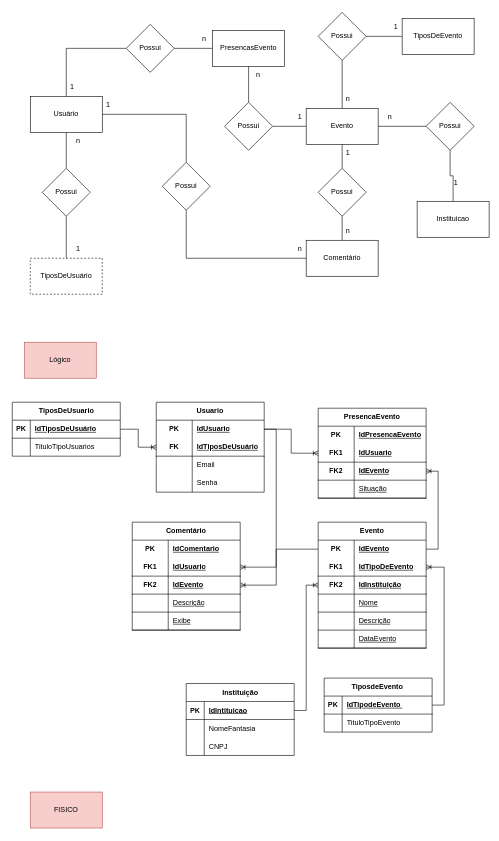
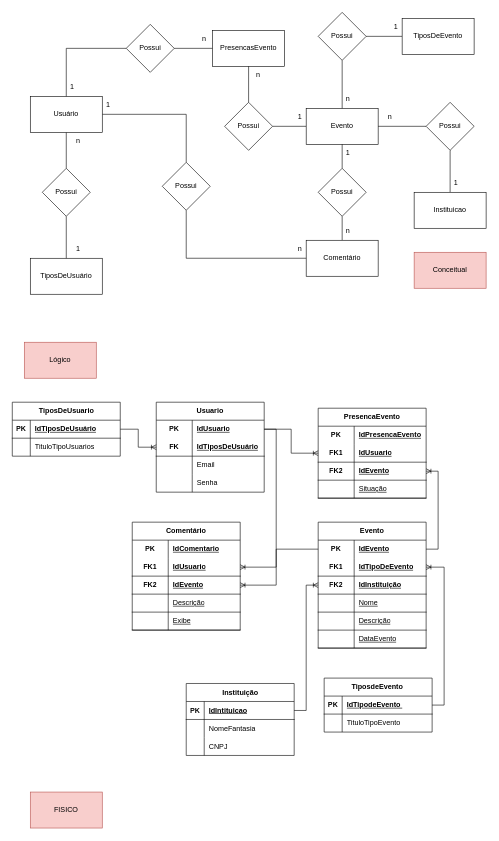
- <mxCell id="13" value="Instituicao" style="rounded=0;whiteSpace=wrap;html=1;" parent="1" vertex="1"><mxGeometry x="695" y="335" width="120" height="60" as="geometry" /></mxCell>
+ <mxCell id="13" value="Instituicao" style="rounded=0;whiteSpace=wrap;html=1;" parent="1" vertex="1"><mxGeometry x="690" y="320" width="120" height="60" as="geometry" /></mxCell>
+ <mxCell id="44" value="Conceitual" style="rounded=0;whiteSpace=wrap;html=1;fillColor=#f8cecc;strokeColor=#b85450;" parent="1" vertex="1"><mxGeometry x="690" y="420" width="120" height="60" as="geometry" /></mxCell>
- <mxCell id="6" value="TiposDeUsuário" style="rounded=0;whiteSpace=wrap;html=1;dashed=1;" parent="1" vertex="1"><mxGeometry x="50" y="430" width="120" height="60" as="geometry" /></mxCell>
+ <mxCell id="6" value="TiposDeUsuário" style="rounded=0;whiteSpace=wrap;html=1;" parent="1" vertex="1"><mxGeometry x="50" y="430" width="120" height="60" as="geometry" /></mxCell>
